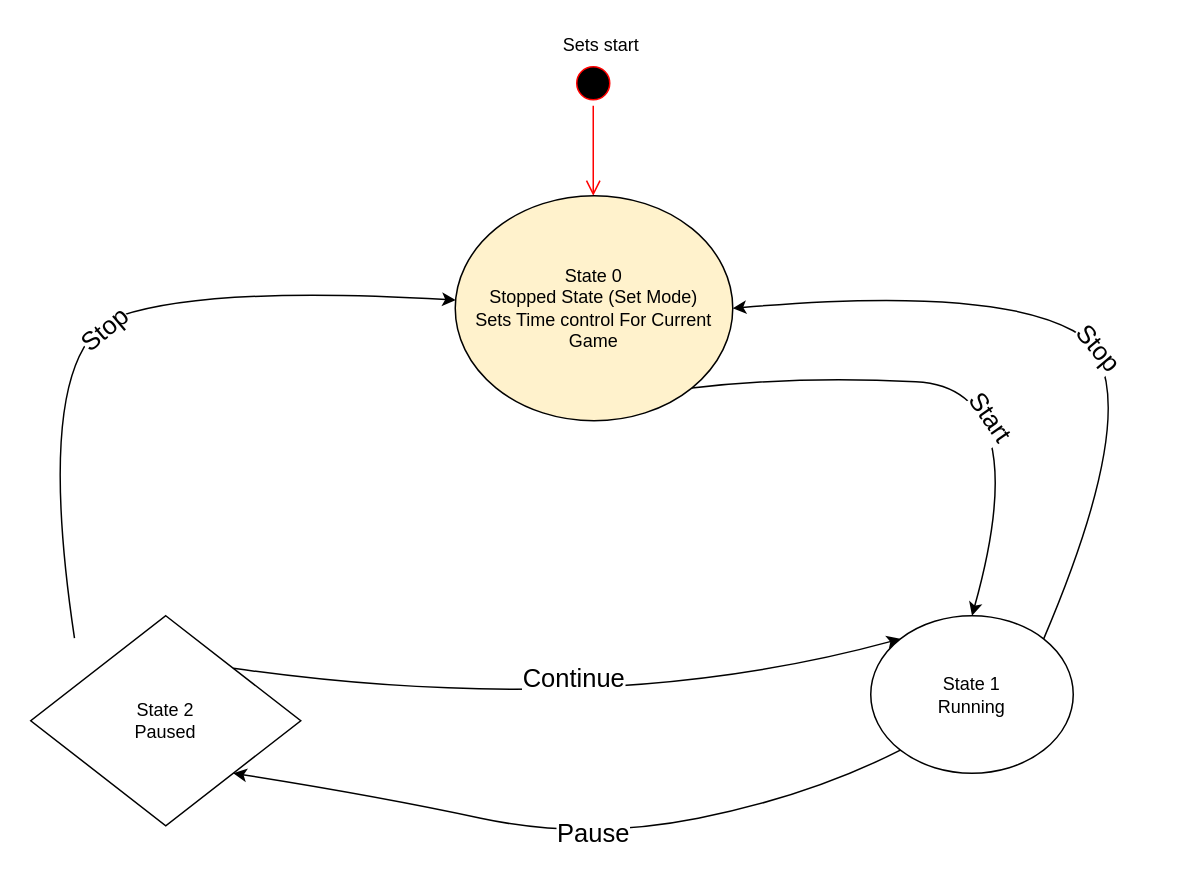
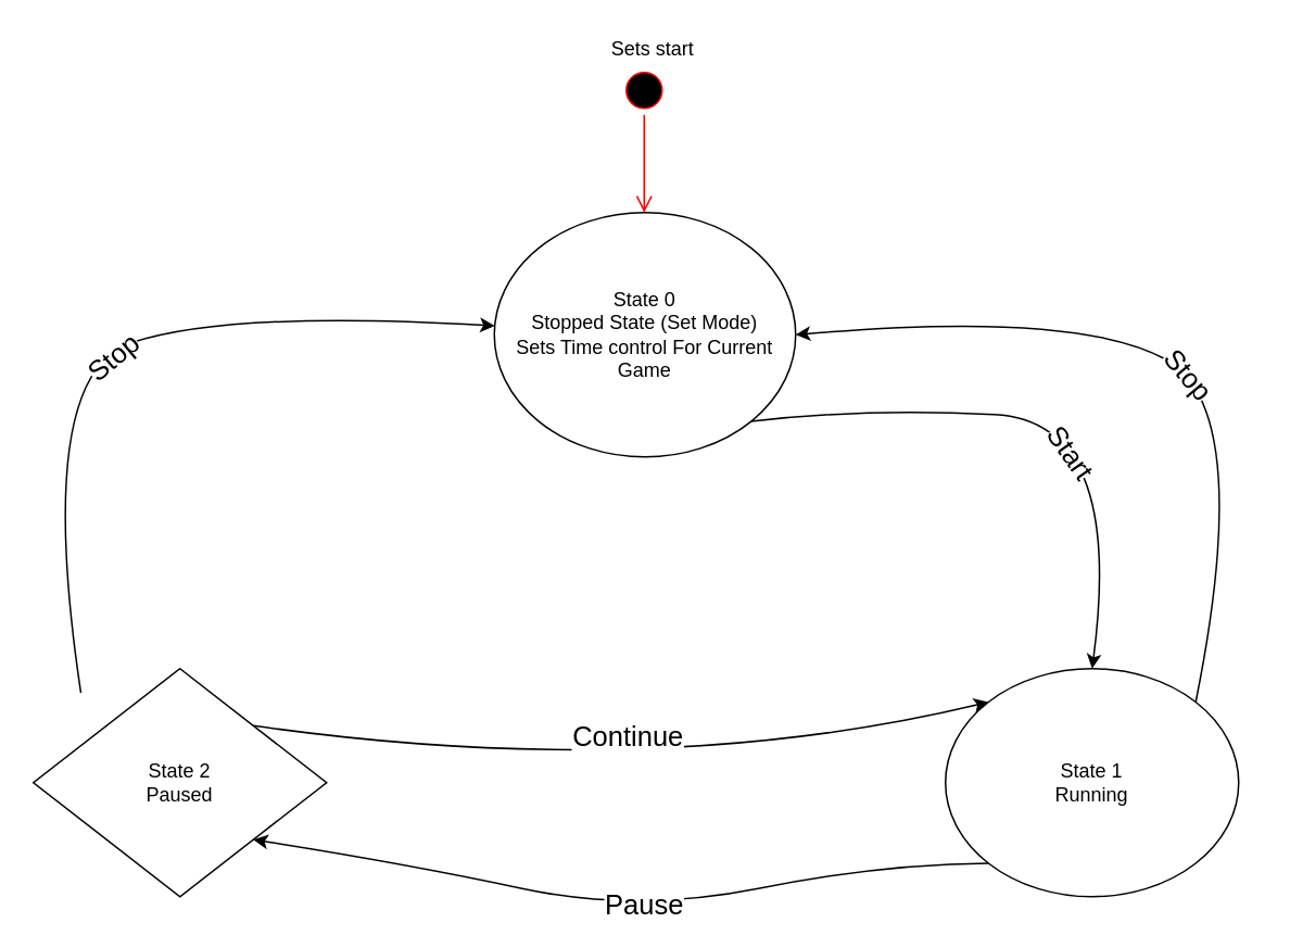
- <mxCell id="4" value="State 0&lt;br&gt;Stopped State (Set Mode)&lt;br&gt;Sets Time control For Current Game" style="ellipse;whiteSpace=wrap;html=1;fillColor=#fff2cc;" parent="1" vertex="1"><mxGeometry x="303" y="130" width="185" height="150" as="geometry" /></mxCell>
+ <mxCell id="4" value="State 0&lt;br&gt;Stopped State (Set Mode)&lt;br&gt;Sets Time control For Current Game" style="ellipse;whiteSpace=wrap;html=1;" parent="1" vertex="1"><mxGeometry x="303" y="130" width="185" height="150" as="geometry" /></mxCell>
- <mxCell id="6" value="State 1&lt;br&gt;Running" style="ellipse;whiteSpace=wrap;html=1;" parent="1" vertex="1"><mxGeometry x="580" y="410" width="135" height="105" as="geometry" /></mxCell>
+ <mxCell id="6" value="State 1&lt;br&gt;Running" style="ellipse;whiteSpace=wrap;html=1;" parent="1" vertex="1"><mxGeometry x="580" y="410" width="180" height="140" as="geometry" /></mxCell>
